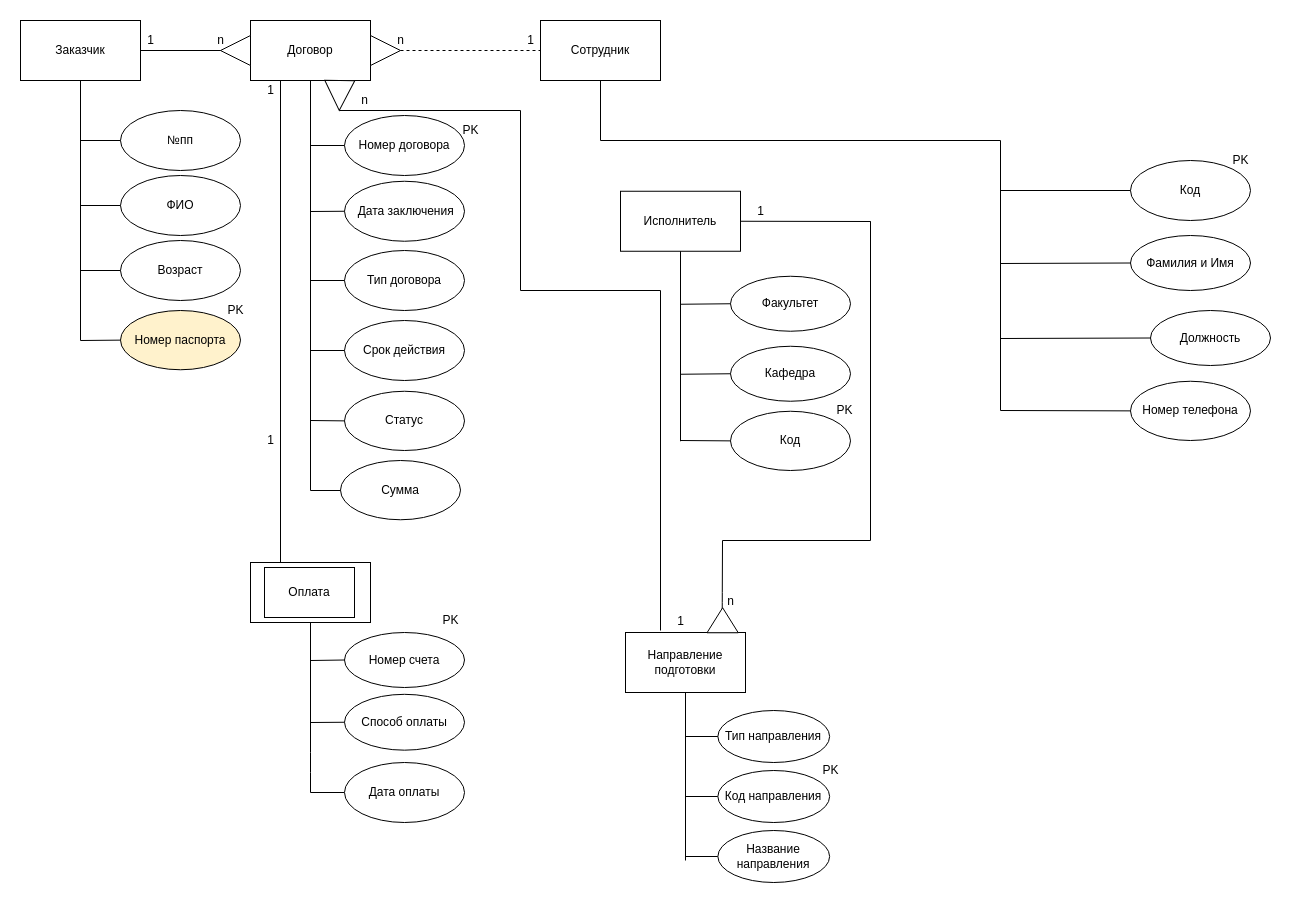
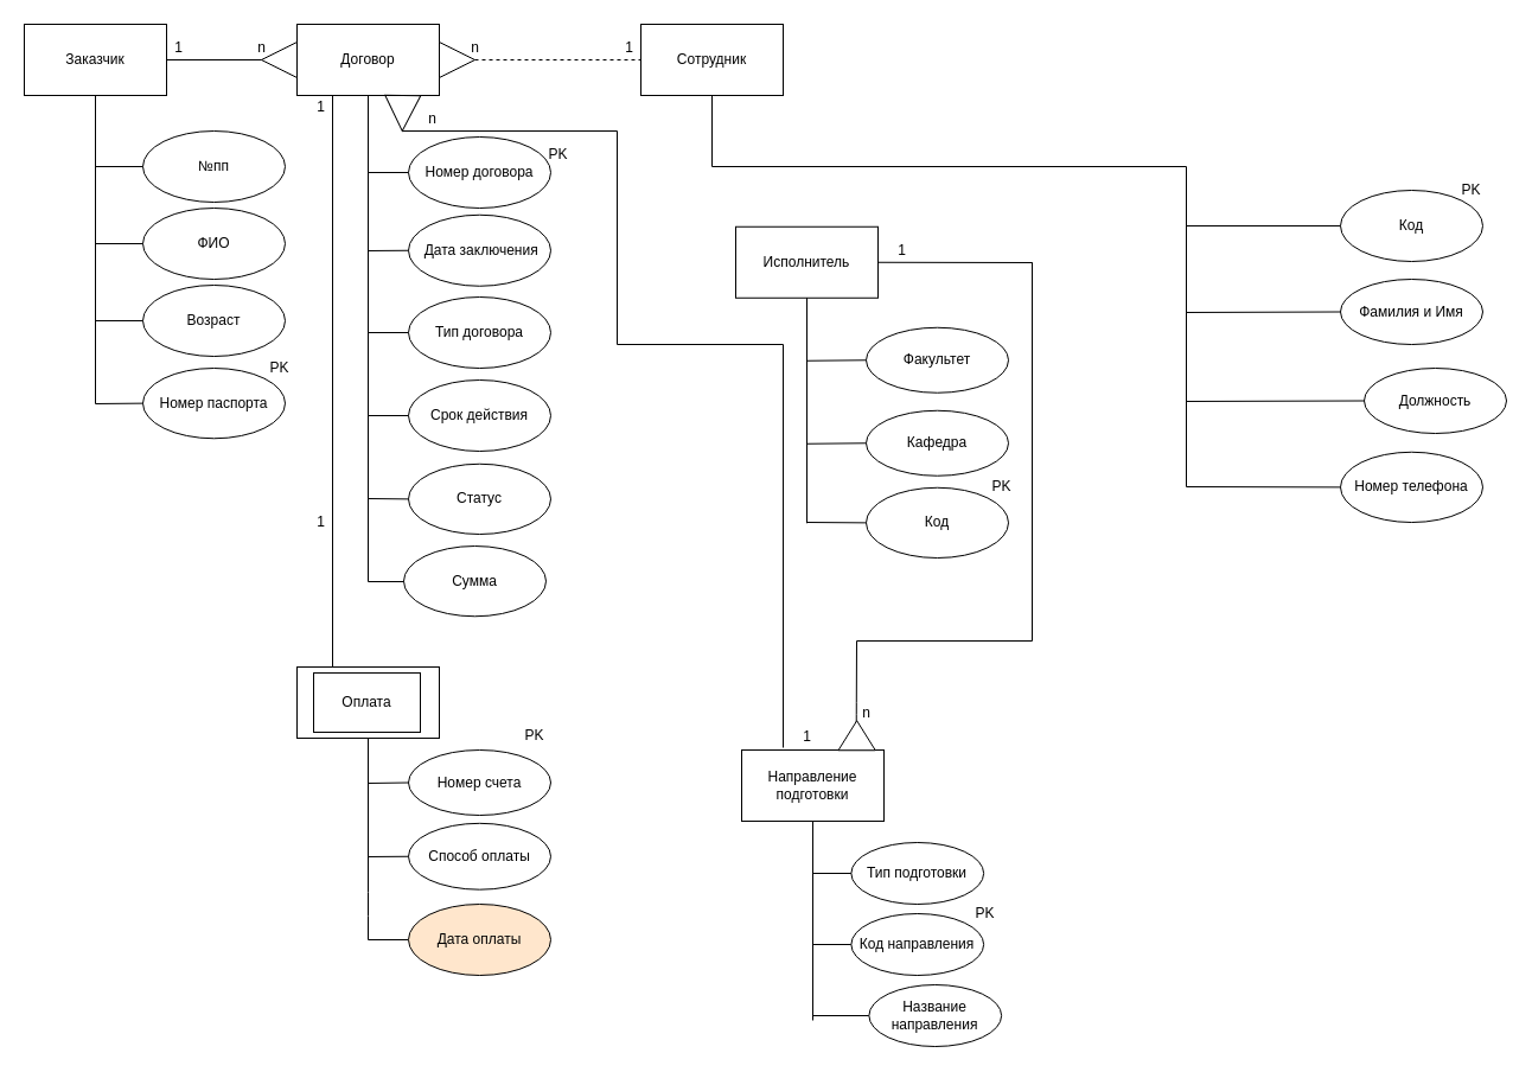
- <mxCell id="96" value="Номер паспорта" style="ellipse;whiteSpace=wrap;html=1;fillColor=#fff2cc;" vertex="1" parent="1"><mxGeometry x="120" y="310" width="120" height="59.25" as="geometry" /></mxCell>
+ <mxCell id="96" value="Номер паспорта" style="ellipse;whiteSpace=wrap;html=1;" vertex="1" parent="1"><mxGeometry x="120" y="310" width="120" height="59.25" as="geometry" /></mxCell>
- <mxCell id="46" value="Тип направления" style="ellipse;whiteSpace=wrap;html=1;" parent="1" vertex="1"><mxGeometry x="717.38" y="710" width="111.75" height="52" as="geometry" /></mxCell>
+ <mxCell id="46" value="Тип подготовки" style="ellipse;whiteSpace=wrap;html=1;" parent="1" vertex="1"><mxGeometry x="717.38" y="710" width="111.75" height="52" as="geometry" /></mxCell>
- <mxCell id="44" value="Дата оплаты" style="ellipse;whiteSpace=wrap;html=1;" parent="1" vertex="1"><mxGeometry x="344" y="762" width="120" height="60" as="geometry" /></mxCell>
+ <mxCell id="44" value="Дата оплаты" style="ellipse;whiteSpace=wrap;html=1;fillColor=#ffe6cc;" parent="1" vertex="1"><mxGeometry x="344" y="762" width="120" height="60" as="geometry" /></mxCell>
- <mxCell id="86" value="Название направления" style="ellipse;whiteSpace=wrap;html=1;" parent="1" vertex="1"><mxGeometry x="717.38" y="830" width="111.75" height="52" as="geometry" /></mxCell>
+ <mxCell id="86" value="Название направления" style="ellipse;whiteSpace=wrap;html=1;" parent="1" vertex="1"><mxGeometry x="732.38" y="830" width="111.75" height="52" as="geometry" /></mxCell>
